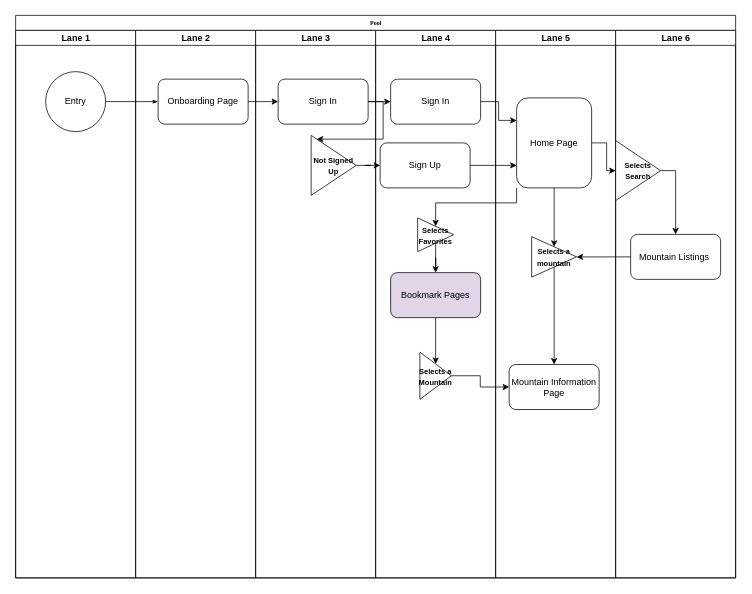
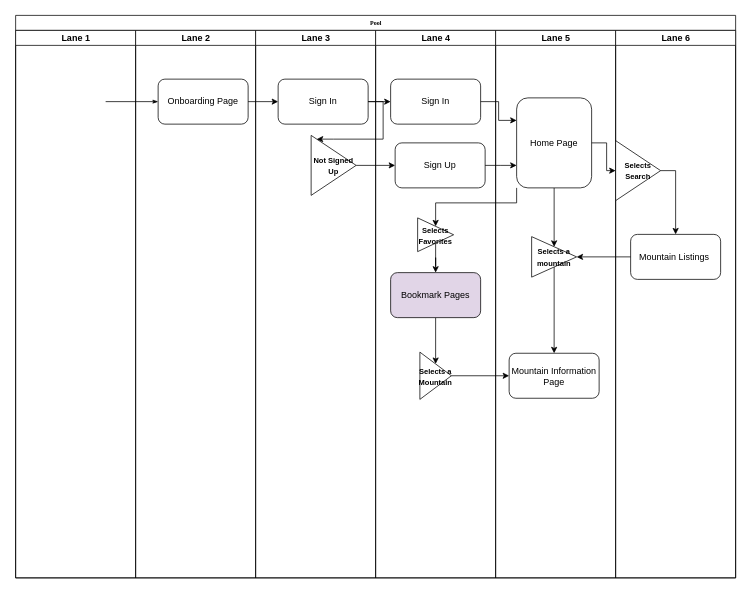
- <mxCell id="4" value="Entry" style="ellipse;whiteSpace=wrap;html=1;aspect=fixed;" vertex="1" parent="3"><mxGeometry x="40" y="55" width="80" height="80" as="geometry" /></mxCell>
- <mxCell id="14" value="Sign Up" style="rounded=1;whiteSpace=wrap;html=1;" vertex="1" parent="12"><mxGeometry x="6" y="150" width="120" height="60" as="geometry" /></mxCell>
+ <mxCell id="14" value="Sign Up" style="rounded=1;whiteSpace=wrap;html=1;" vertex="1" parent="12"><mxGeometry x="26" y="150" width="120" height="60" as="geometry" /></mxCell>
- <mxCell id="25" value="Mountain Information Page" style="rounded=1;whiteSpace=wrap;html=1;" vertex="1" parent="20"><mxGeometry x="18" y="445.5" width="120" height="60" as="geometry" /></mxCell>
+ <mxCell id="25" value="Mountain Information Page" style="rounded=1;whiteSpace=wrap;html=1;" vertex="1" parent="20"><mxGeometry x="18" y="430.5" width="120" height="60" as="geometry" /></mxCell>
